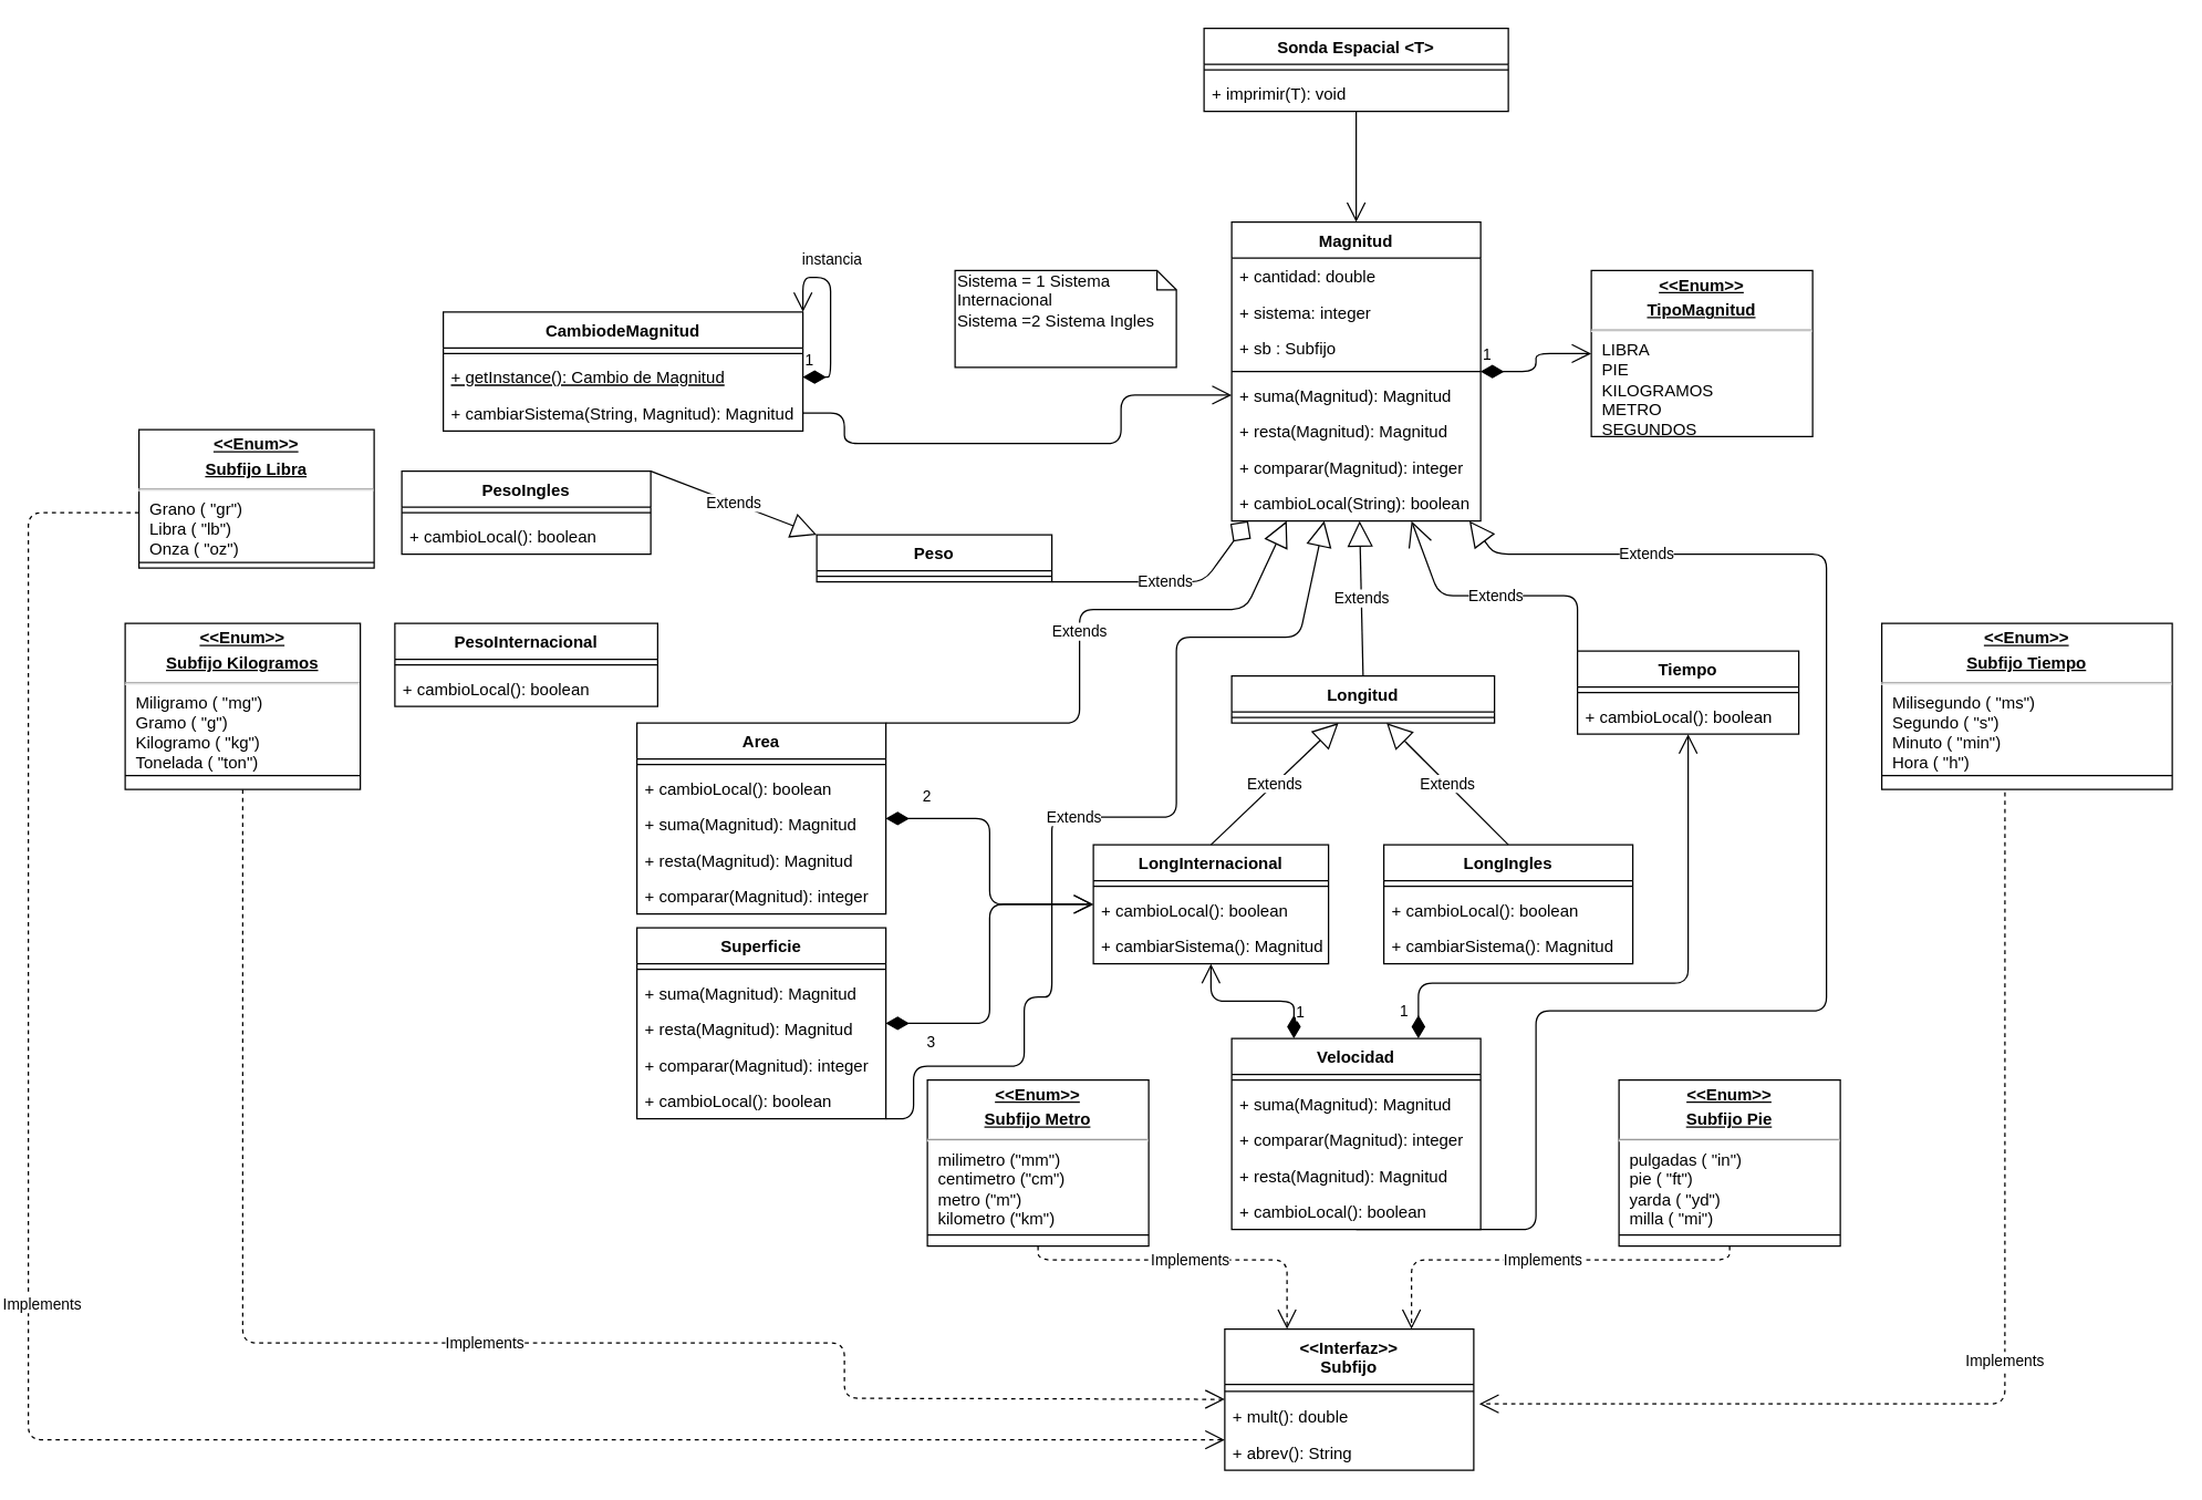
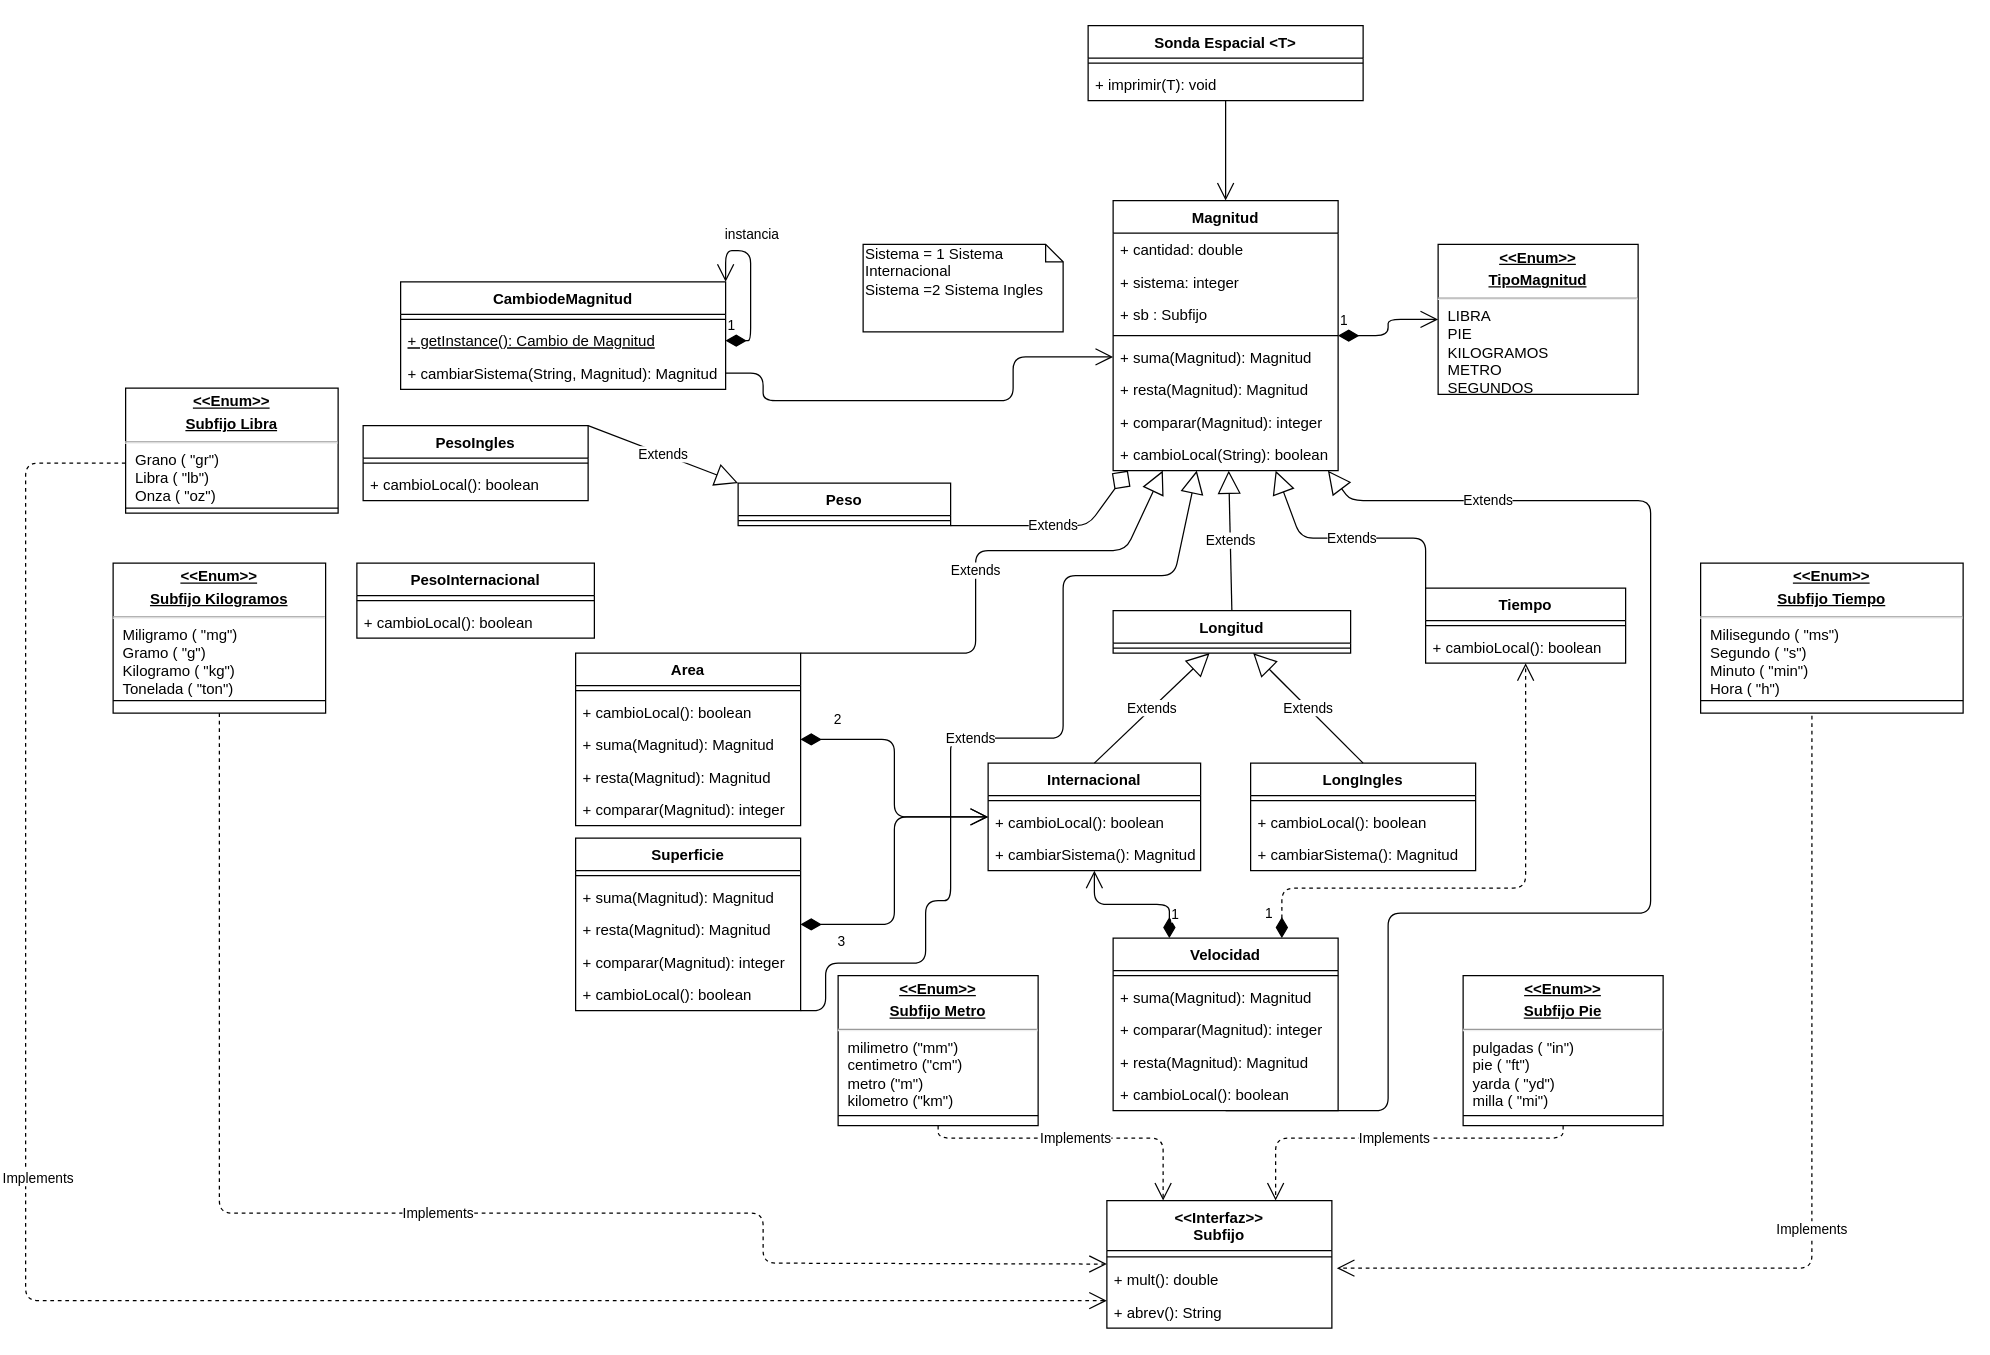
- <mxCell id="7" value="Extends" style="endArrow=open;endSize=16;endFill=0;html=1;exitX=0;exitY=0;exitDx=0;exitDy=0;" parent="1" source="2" target="39" edge="1"><mxGeometry width="160" relative="1" as="geometry"><mxPoint x="840" y="490" as="sourcePoint" /><mxPoint x="920" y="427" as="targetPoint" /><Array as="points"><mxPoint x="1140" y="430" /><mxPoint x="1040" y="430" /></Array></mxGeometry></mxCell>
+ <mxCell id="7" value="Extends" style="endArrow=block;endSize=16;endFill=0;html=1;exitX=0;exitY=0;exitDx=0;exitDy=0;" parent="1" source="2" target="39" edge="1"><mxGeometry width="160" relative="1" as="geometry"><mxPoint x="840" y="490" as="sourcePoint" /><mxPoint x="920" y="427" as="targetPoint" /><Array as="points"><mxPoint x="1140" y="430" /><mxPoint x="1040" y="430" /></Array></mxGeometry></mxCell>
- <mxCell id="12" value="LongInternacional" style="swimlane;fontStyle=1;align=center;verticalAlign=top;childLayout=stackLayout;horizontal=1;startSize=26;horizontalStack=0;resizeParent=1;resizeParentMax=0;resizeLast=0;collapsible=1;marginBottom=0;" parent="1" vertex="1"><mxGeometry x="790" y="610" width="170" height="86" as="geometry" /></mxCell>
+ <mxCell id="12" value="Internacional" style="swimlane;fontStyle=1;align=center;verticalAlign=top;childLayout=stackLayout;horizontal=1;startSize=26;horizontalStack=0;resizeParent=1;resizeParentMax=0;resizeLast=0;collapsible=1;marginBottom=0;" parent="1" vertex="1"><mxGeometry x="790" y="610" width="170" height="86" as="geometry" /></mxCell>
- <mxCell id="59" value="1" style="endArrow=open;html=1;endSize=12;startArrow=diamondThin;startSize=14;startFill=1;edgeStyle=orthogonalEdgeStyle;align=left;verticalAlign=bottom;exitX=0.75;exitY=0;exitDx=0;exitDy=0;" parent="1" source="60" target="2" edge="1"><mxGeometry x="-0.949" y="15" relative="1" as="geometry"><mxPoint x="860" y="760" as="sourcePoint" /><mxPoint x="1020" y="760" as="targetPoint" /><Array as="points"><mxPoint x="1025" y="710" /><mxPoint x="1220" y="710" /></Array><mxPoint as="offset" /></mxGeometry></mxCell>
+ <mxCell id="59" value="1" style="endArrow=open;html=1;endSize=12;startArrow=diamondThin;startSize=14;startFill=1;edgeStyle=orthogonalEdgeStyle;align=left;verticalAlign=bottom;exitX=0.75;exitY=0;exitDx=0;exitDy=0;dashed=1;" parent="1" source="60" target="2" edge="1"><mxGeometry x="-0.949" y="15" relative="1" as="geometry"><mxPoint x="860" y="760" as="sourcePoint" /><mxPoint x="1020" y="760" as="targetPoint" /><Array as="points"><mxPoint x="1025" y="710" /><mxPoint x="1220" y="710" /></Array><mxPoint as="offset" /></mxGeometry></mxCell>
